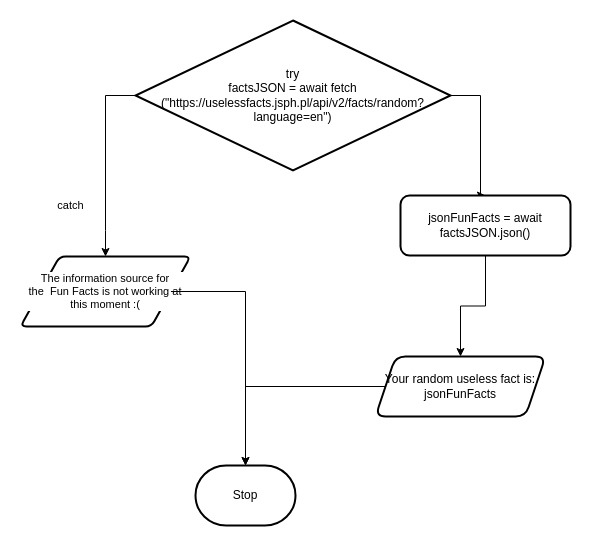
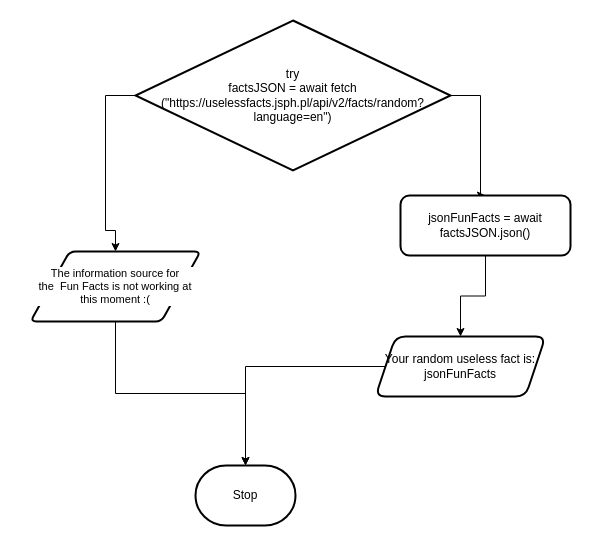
- <mxCell id="7" value="catch" style="text;html=1;align=center;verticalAlign=middle;resizable=0;points=[];autosize=1;strokeColor=none;fillColor=none;fontFamily=Helvetica;fontSize=11;fontColor=default;labelBackgroundColor=default;" vertex="1" parent="1"><mxGeometry x="45" y="190" width="50" height="30" as="geometry" /></mxCell>
- <mxCell id="6" value="The information source for the&amp;nbsp;&lt;span style=&quot;color: rgb(0, 0, 0);&quot;&gt;&amp;nbsp;Fun Facts&amp;nbsp;&lt;/span&gt;is not working at this moment :(" style="shape=parallelogram;html=1;strokeWidth=2;perimeter=parallelogramPerimeter;whiteSpace=wrap;rounded=1;arcSize=12;size=0.23;fontFamily=Helvetica;fontSize=11;fontColor=default;labelBackgroundColor=default;" vertex="1" parent="1"><mxGeometry x="20" y="256" width="170" height="70" as="geometry" /></mxCell>
+ <mxCell id="6" value="The information source for the&amp;nbsp;&lt;span style=&quot;color: rgb(0, 0, 0);&quot;&gt;&amp;nbsp;Fun Facts&amp;nbsp;&lt;/span&gt;is not working at this moment :(" style="shape=parallelogram;html=1;strokeWidth=2;perimeter=parallelogramPerimeter;whiteSpace=wrap;rounded=1;arcSize=12;size=0.23;fontFamily=Helvetica;fontSize=11;fontColor=default;labelBackgroundColor=default;" vertex="1" parent="1"><mxGeometry x="30" y="251" width="170" height="70" as="geometry" /></mxCell>
- <mxCell id="10" value="Your random useless fact is: jsonFunFacts" style="shape=parallelogram;perimeter=parallelogramPerimeter;whiteSpace=wrap;html=1;fixedSize=1;rounded=1;strokeWidth=2;" vertex="1" parent="1"><mxGeometry x="375" y="356" width="170" height="60" as="geometry" /></mxCell>
+ <mxCell id="10" value="Your random useless fact is: jsonFunFacts" style="shape=parallelogram;perimeter=parallelogramPerimeter;whiteSpace=wrap;html=1;fixedSize=1;rounded=1;strokeWidth=2;" vertex="1" parent="1"><mxGeometry x="375" y="336" width="170" height="60" as="geometry" /></mxCell>
